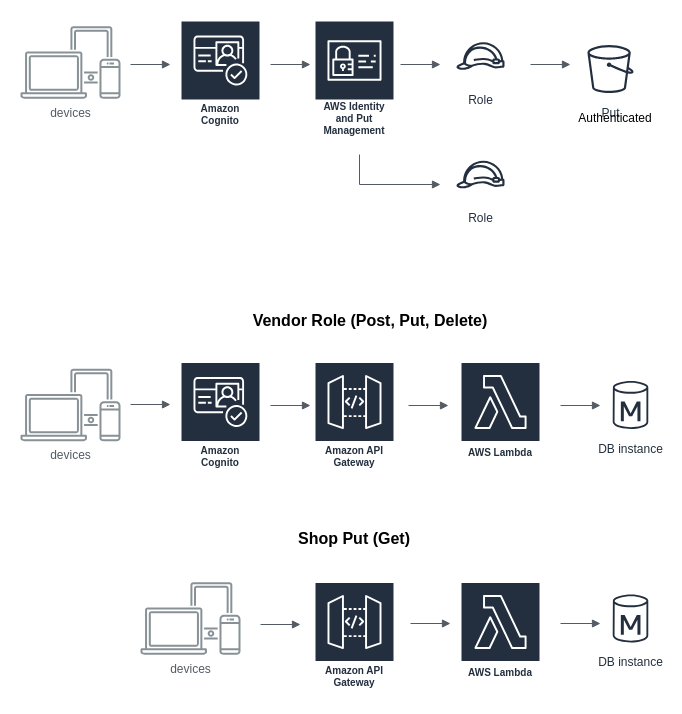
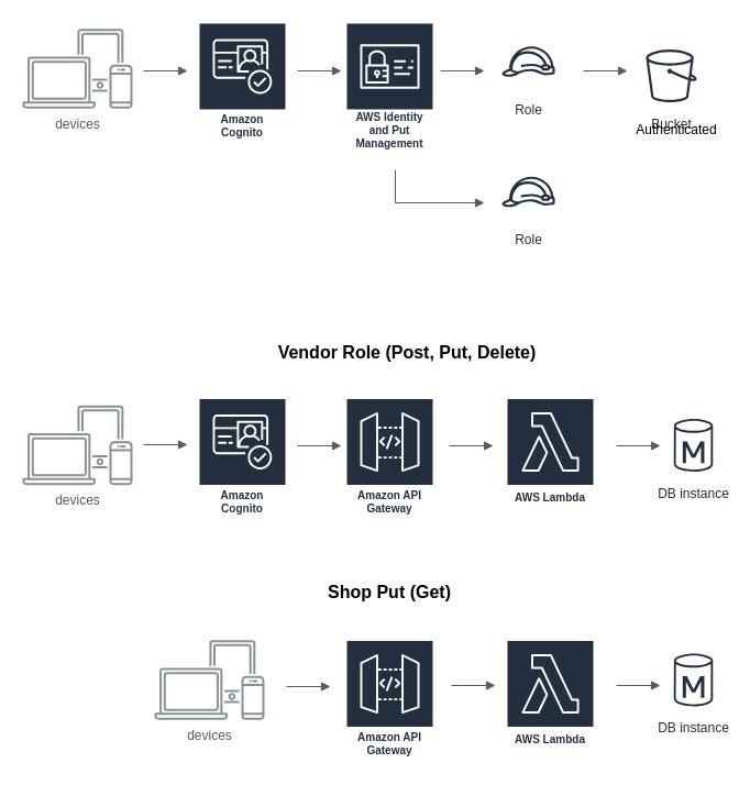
- <mxCell id="7" value="Put" style="outlineConnect=0;fontColor=#232F3E;gradientColor=none;strokeColor=#232F3E;fillColor=#ffffff;dashed=0;verticalLabelPosition=bottom;verticalAlign=top;align=center;html=1;fontSize=12;fontStyle=0;aspect=fixed;shape=mxgraph.aws4.resourceIcon;resIcon=mxgraph.aws4.bucket;" parent="1" vertex="1"><mxGeometry x="580" y="38.5" width="60" height="60" as="geometry" /></mxCell>
+ <mxCell id="7" value="Bucket" style="outlineConnect=0;fontColor=#232F3E;gradientColor=none;strokeColor=#232F3E;fillColor=#ffffff;dashed=0;verticalLabelPosition=bottom;verticalAlign=top;align=center;html=1;fontSize=12;fontStyle=0;aspect=fixed;shape=mxgraph.aws4.resourceIcon;resIcon=mxgraph.aws4.bucket;" parent="1" vertex="1"><mxGeometry x="580" y="38.5" width="60" height="60" as="geometry" /></mxCell>
